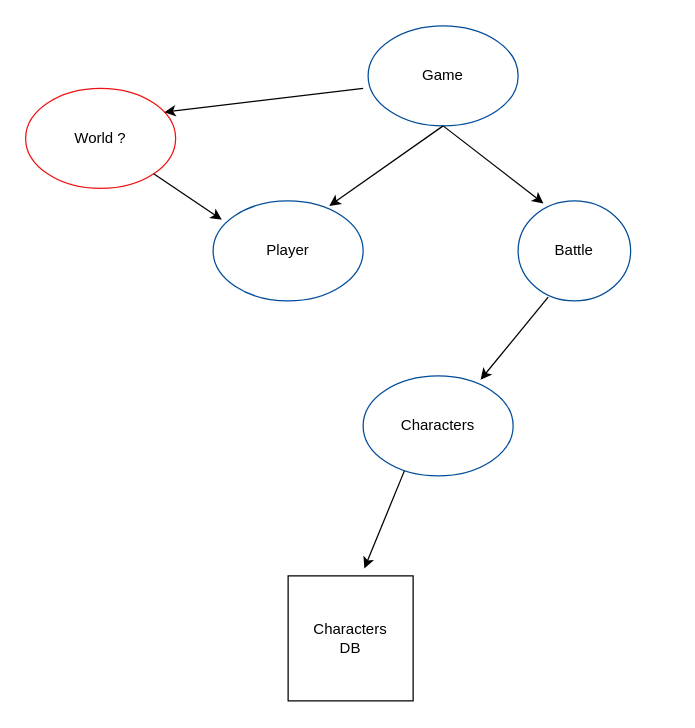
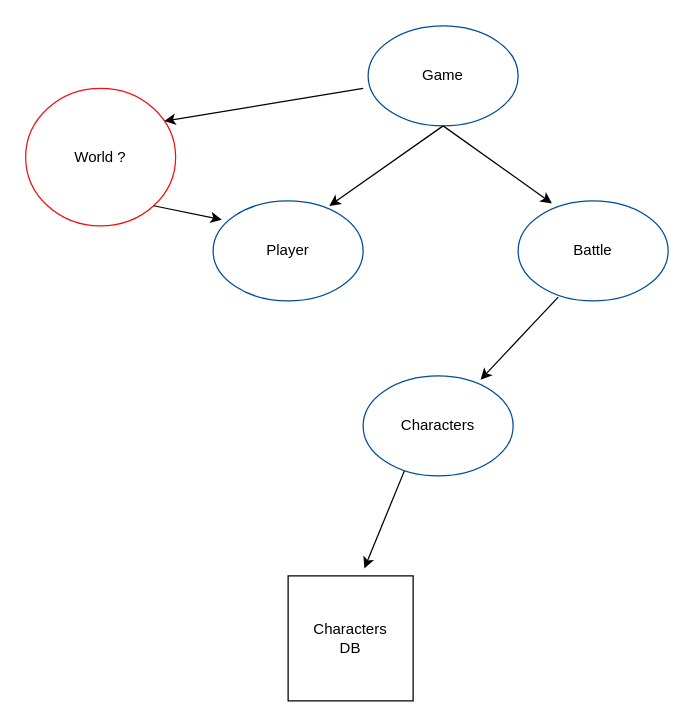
- <mxCell id="5" value="World ?" style="ellipse;whiteSpace=wrap;html=1;strokeColor=#F01111;" vertex="1" parent="1"><mxGeometry x="20" y="70" width="120" height="80" as="geometry" /></mxCell>
+ <mxCell id="5" value="World ?" style="ellipse;whiteSpace=wrap;html=1;strokeColor=#F01111;" vertex="1" parent="1"><mxGeometry x="20" y="70" width="120" height="110" as="geometry" /></mxCell>
- <mxCell id="4" value="Battle" style="ellipse;whiteSpace=wrap;html=1;strokeColor=#004C99;" vertex="1" parent="1"><mxGeometry x="414" y="160" width="90" height="80" as="geometry" /></mxCell>
+ <mxCell id="4" value="Battle" style="ellipse;whiteSpace=wrap;html=1;strokeColor=#004C99;" vertex="1" parent="1"><mxGeometry x="414" y="160" width="120" height="80" as="geometry" /></mxCell>
